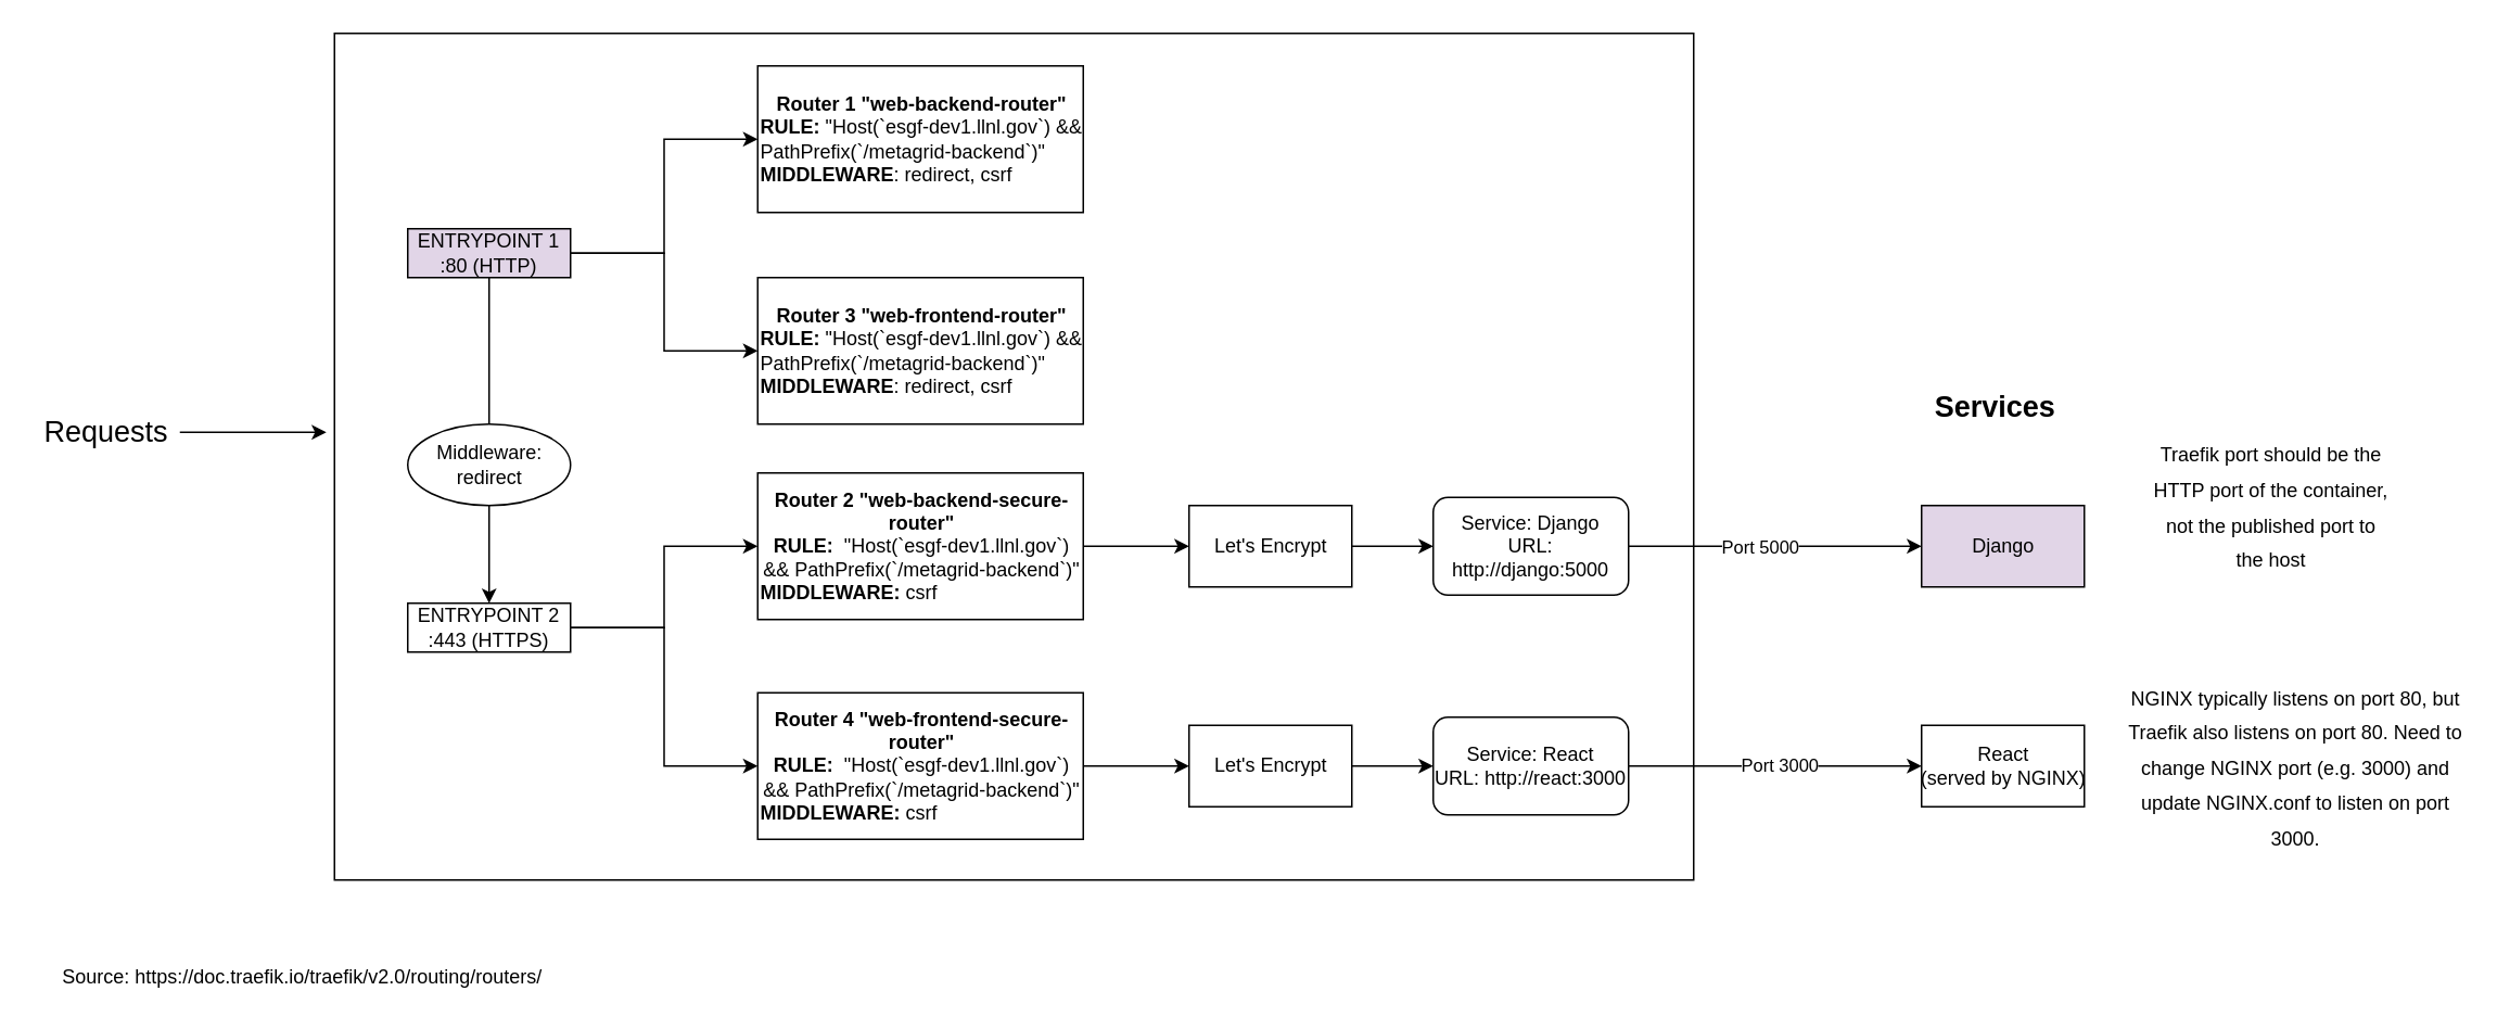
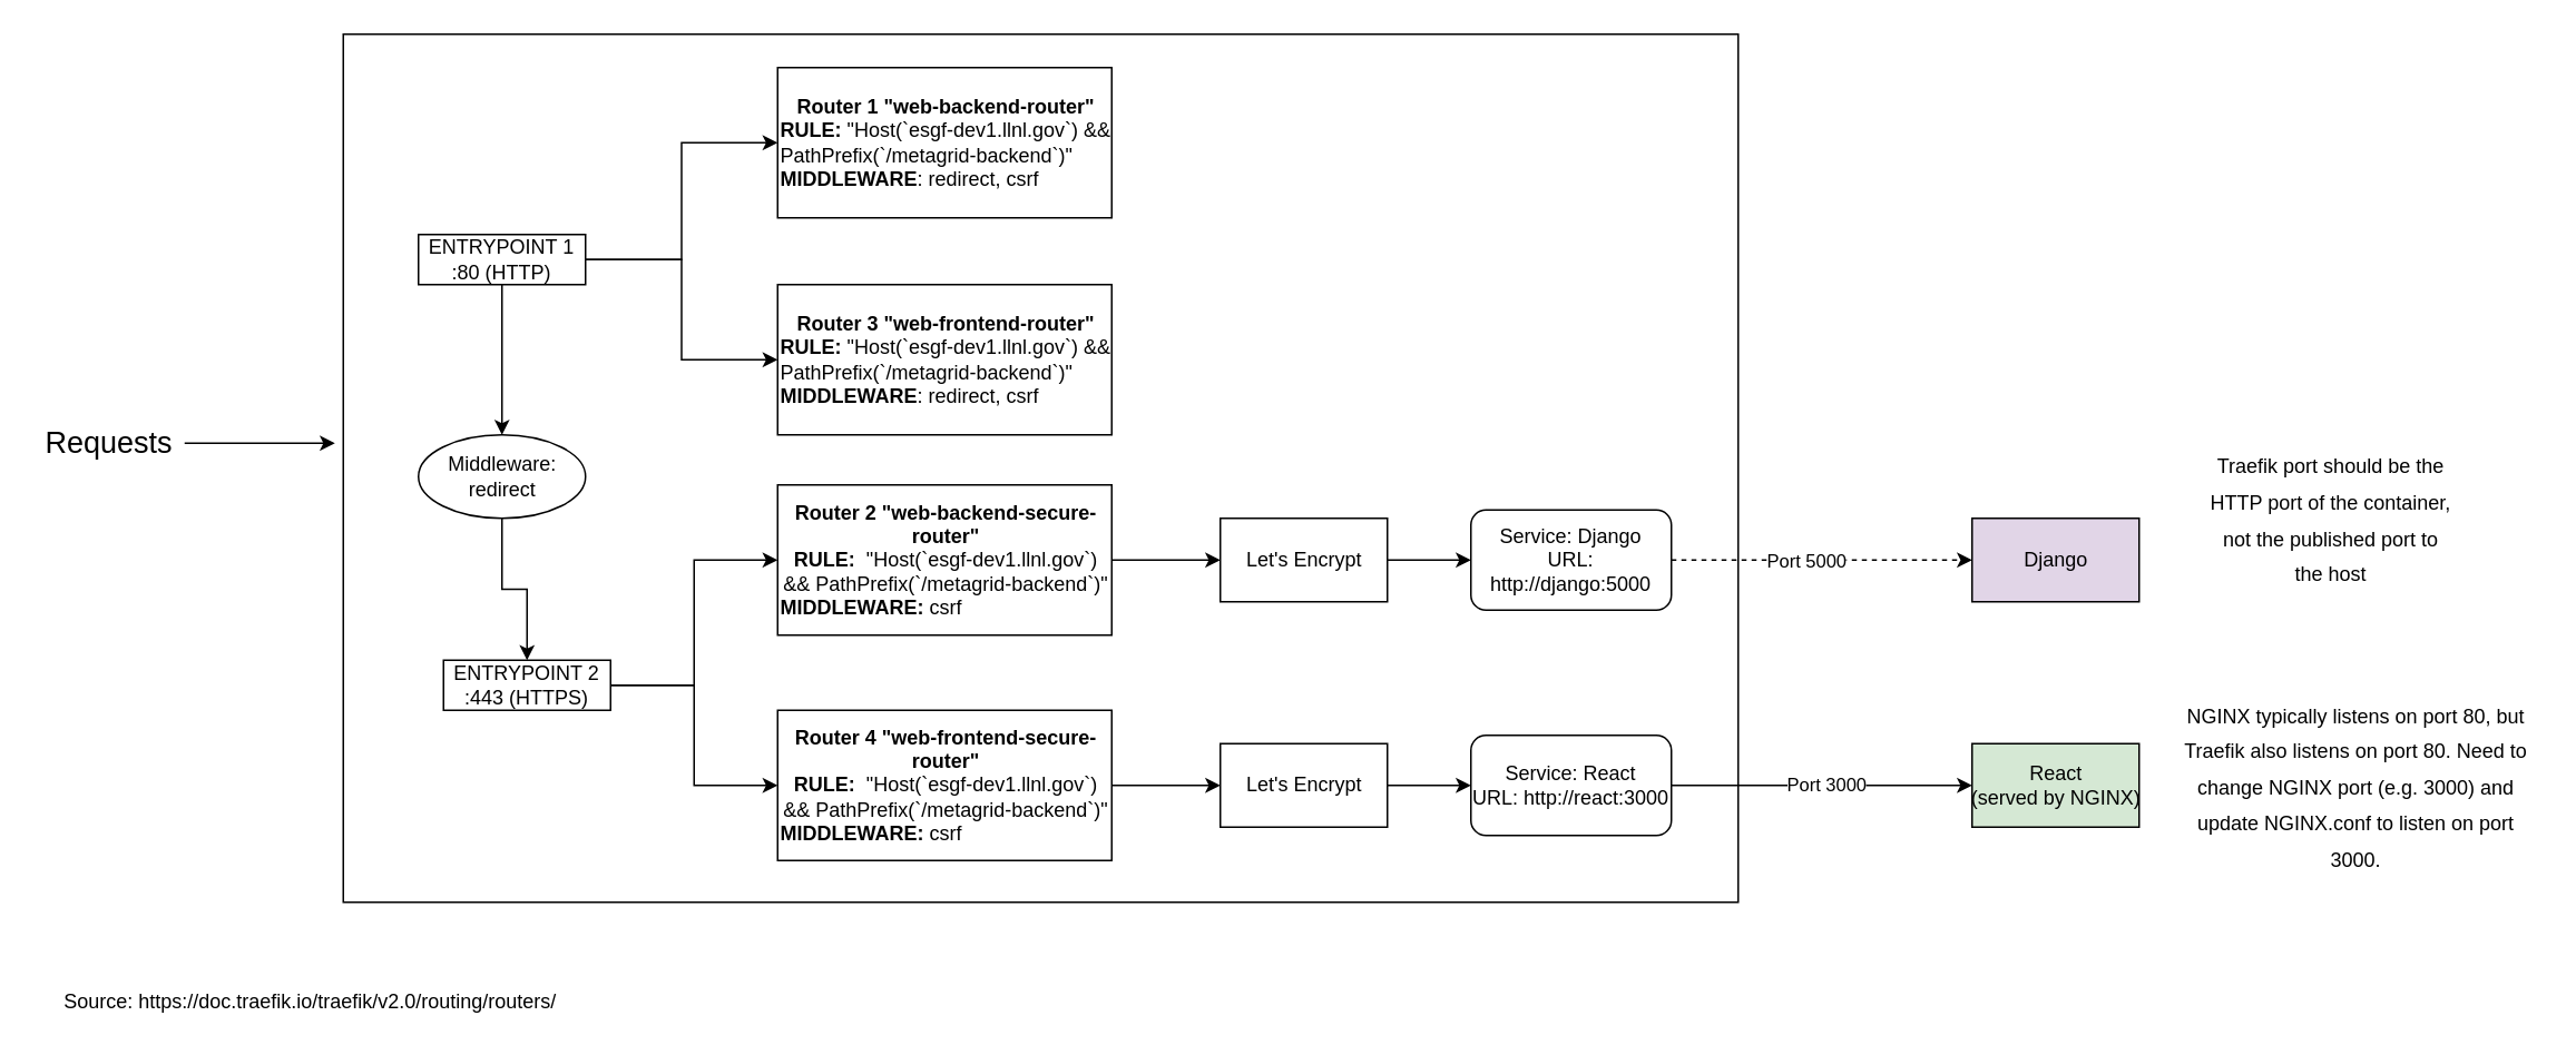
- <mxCell id="6" value="ENTRYPOINT 1&lt;br&gt;:80 (HTTP)" style="rounded=0;whiteSpace=wrap;html=1;fillColor=#e1d5e7;" parent="1" vertex="1"><mxGeometry x="250" y="140" width="100" height="30" as="geometry" /></mxCell>
+ <mxCell id="6" value="ENTRYPOINT 1&lt;br&gt;:80 (HTTP)" style="rounded=0;whiteSpace=wrap;html=1;" parent="1" vertex="1"><mxGeometry x="250" y="140" width="100" height="30" as="geometry" /></mxCell>
- <mxCell id="32" value="Services" style="text;html=1;strokeColor=none;fillColor=none;align=center;verticalAlign=middle;whiteSpace=wrap;rounded=0;fontStyle=1;fontSize=18;" parent="1" vertex="1"><mxGeometry x="1180" y="240" width="91.25" height="20" as="geometry" /></mxCell>
- <mxCell id="5" style="edgeStyle=orthogonalEdgeStyle;rounded=0;orthogonalLoop=1;jettySize=auto;html=1;exitX=0.5;exitY=1;exitDx=0;exitDy=0;endArrow=none;" parent="1" source="6" target="26" edge="1"><mxGeometry relative="1" as="geometry" /></mxCell>
+ <mxCell id="5" style="edgeStyle=orthogonalEdgeStyle;rounded=0;orthogonalLoop=1;jettySize=auto;html=1;exitX=0.5;exitY=1;exitDx=0;exitDy=0;" parent="1" source="6" target="26" edge="1"><mxGeometry relative="1" as="geometry" /></mxCell>
- <mxCell id="19" style="edgeStyle=orthogonalEdgeStyle;rounded=0;orthogonalLoop=1;jettySize=auto;html=1;exitX=1;exitY=0.5;exitDx=0;exitDy=0;" parent="1" source="21" target="31" edge="1"><mxGeometry relative="1" as="geometry" /></mxCell>
+ <mxCell id="19" style="edgeStyle=orthogonalEdgeStyle;rounded=0;orthogonalLoop=1;jettySize=auto;html=1;exitX=1;exitY=0.5;exitDx=0;exitDy=0;dashed=1;" parent="1" source="21" target="31" edge="1"><mxGeometry relative="1" as="geometry" /></mxCell>
- <mxCell id="9" value="ENTRYPOINT 2&lt;br&gt;:443 (HTTPS)" style="rounded=0;whiteSpace=wrap;html=1;" parent="1" vertex="1"><mxGeometry x="250" y="370" width="100" height="30" as="geometry" /></mxCell>
+ <mxCell id="9" value="ENTRYPOINT 2&lt;br&gt;:443 (HTTPS)" style="rounded=0;whiteSpace=wrap;html=1;" parent="1" vertex="1"><mxGeometry x="265" y="395" width="100" height="30" as="geometry" /></mxCell>
- <mxCell id="30" value="React &lt;br&gt;(served by NGINX)" style="html=1;dashed=0;whitespace=wrap;align=center;" parent="1" vertex="1"><mxGeometry x="1180" y="445" width="100" height="50" as="geometry" /></mxCell>
+ <mxCell id="30" value="React &lt;br&gt;(served by NGINX)" style="html=1;dashed=0;whitespace=wrap;align=center;fillColor=#d5e8d4;" parent="1" vertex="1"><mxGeometry x="1180" y="445" width="100" height="50" as="geometry" /></mxCell>
